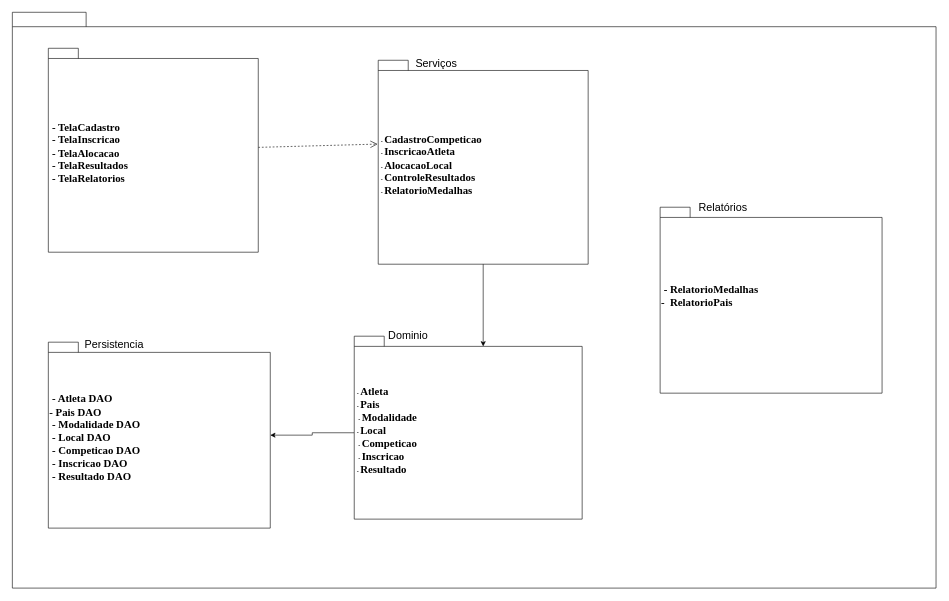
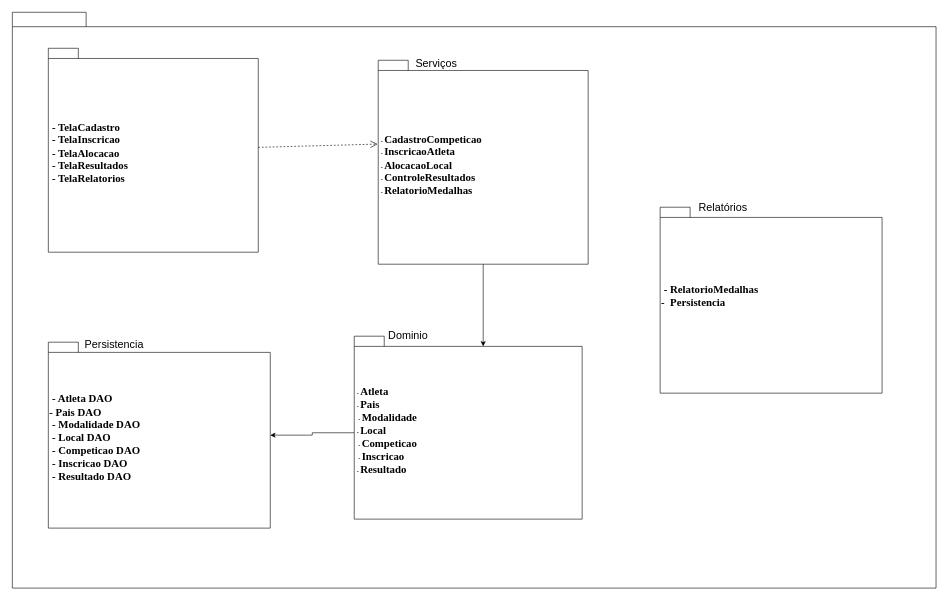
- <mxCell id="13" value="&lt;div&gt;&lt;font style=&quot;font-size: 18px;&quot;&gt;&amp;nbsp;- RelatorioMedalhas&amp;nbsp; &amp;nbsp; &amp;nbsp; &amp;nbsp; &amp;nbsp;&lt;/font&gt;&lt;/div&gt;&lt;div&gt;&lt;span style=&quot;font-size: 18px; background-color: transparent; color: light-dark(rgb(0, 0, 0), rgb(237, 237, 237));&quot;&gt;-&amp;nbsp; RelatorioPais&amp;nbsp; &amp;nbsp; &amp;nbsp;&amp;nbsp;&lt;/span&gt;&lt;/div&gt;&lt;div&gt;&lt;span style=&quot;font-size: 18px; background-color: transparent; color: light-dark(rgb(0, 0, 0), rgb(237, 237, 237));&quot;&gt;&amp;nbsp;&lt;/span&gt;&lt;/div&gt;" style="shape=folder;fontStyle=1;spacingTop=10;tabWidth=50;tabHeight=17;tabPosition=left;html=1;rounded=0;shadow=0;comic=0;labelBackgroundColor=none;strokeColor=#000000;strokeWidth=1;fillColor=#ffffff;fontFamily=Verdana;fontSize=10;fontColor=#000000;align=left;" vertex="1" parent="1"><mxGeometry x="1100" y="345" width="370" height="310" as="geometry" /></mxCell>
+ <mxCell id="13" value="&lt;div&gt;&lt;font style=&quot;font-size: 18px;&quot;&gt;&amp;nbsp;- RelatorioMedalhas&amp;nbsp; &amp;nbsp; &amp;nbsp; &amp;nbsp; &amp;nbsp;&lt;/font&gt;&lt;/div&gt;&lt;div&gt;&lt;span style=&quot;font-size: 18px; background-color: transparent; color: light-dark(rgb(0, 0, 0), rgb(237, 237, 237));&quot;&gt;-&amp;nbsp; Persistencia&amp;nbsp; &amp;nbsp; &amp;nbsp;&amp;nbsp;&lt;/span&gt;&lt;/div&gt;&lt;div&gt;&lt;span style=&quot;font-size: 18px; background-color: transparent; color: light-dark(rgb(0, 0, 0), rgb(237, 237, 237));&quot;&gt;&amp;nbsp;&lt;/span&gt;&lt;/div&gt;" style="shape=folder;fontStyle=1;spacingTop=10;tabWidth=50;tabHeight=17;tabPosition=left;html=1;rounded=0;shadow=0;comic=0;labelBackgroundColor=none;strokeColor=#000000;strokeWidth=1;fillColor=#ffffff;fontFamily=Verdana;fontSize=10;fontColor=#000000;align=left;" vertex="1" parent="1"><mxGeometry x="1100" y="345" width="370" height="310" as="geometry" /></mxCell>
